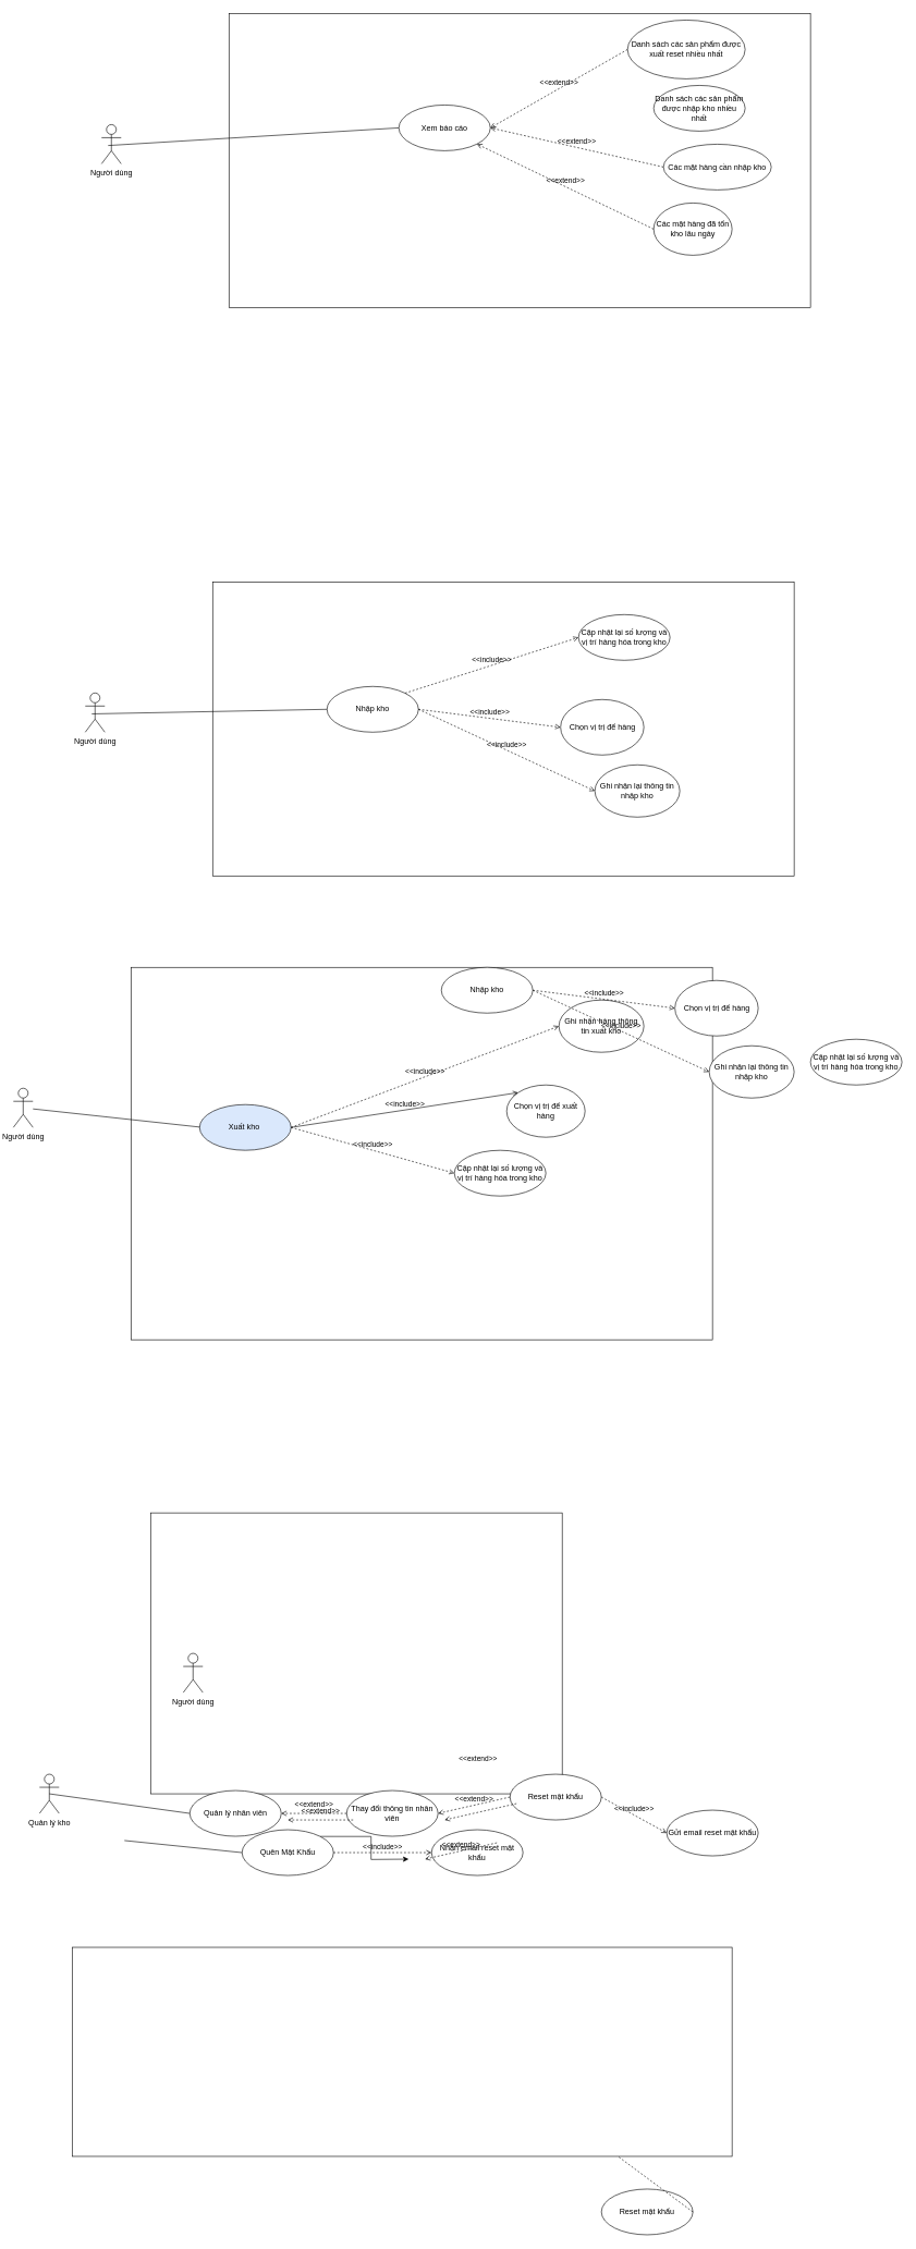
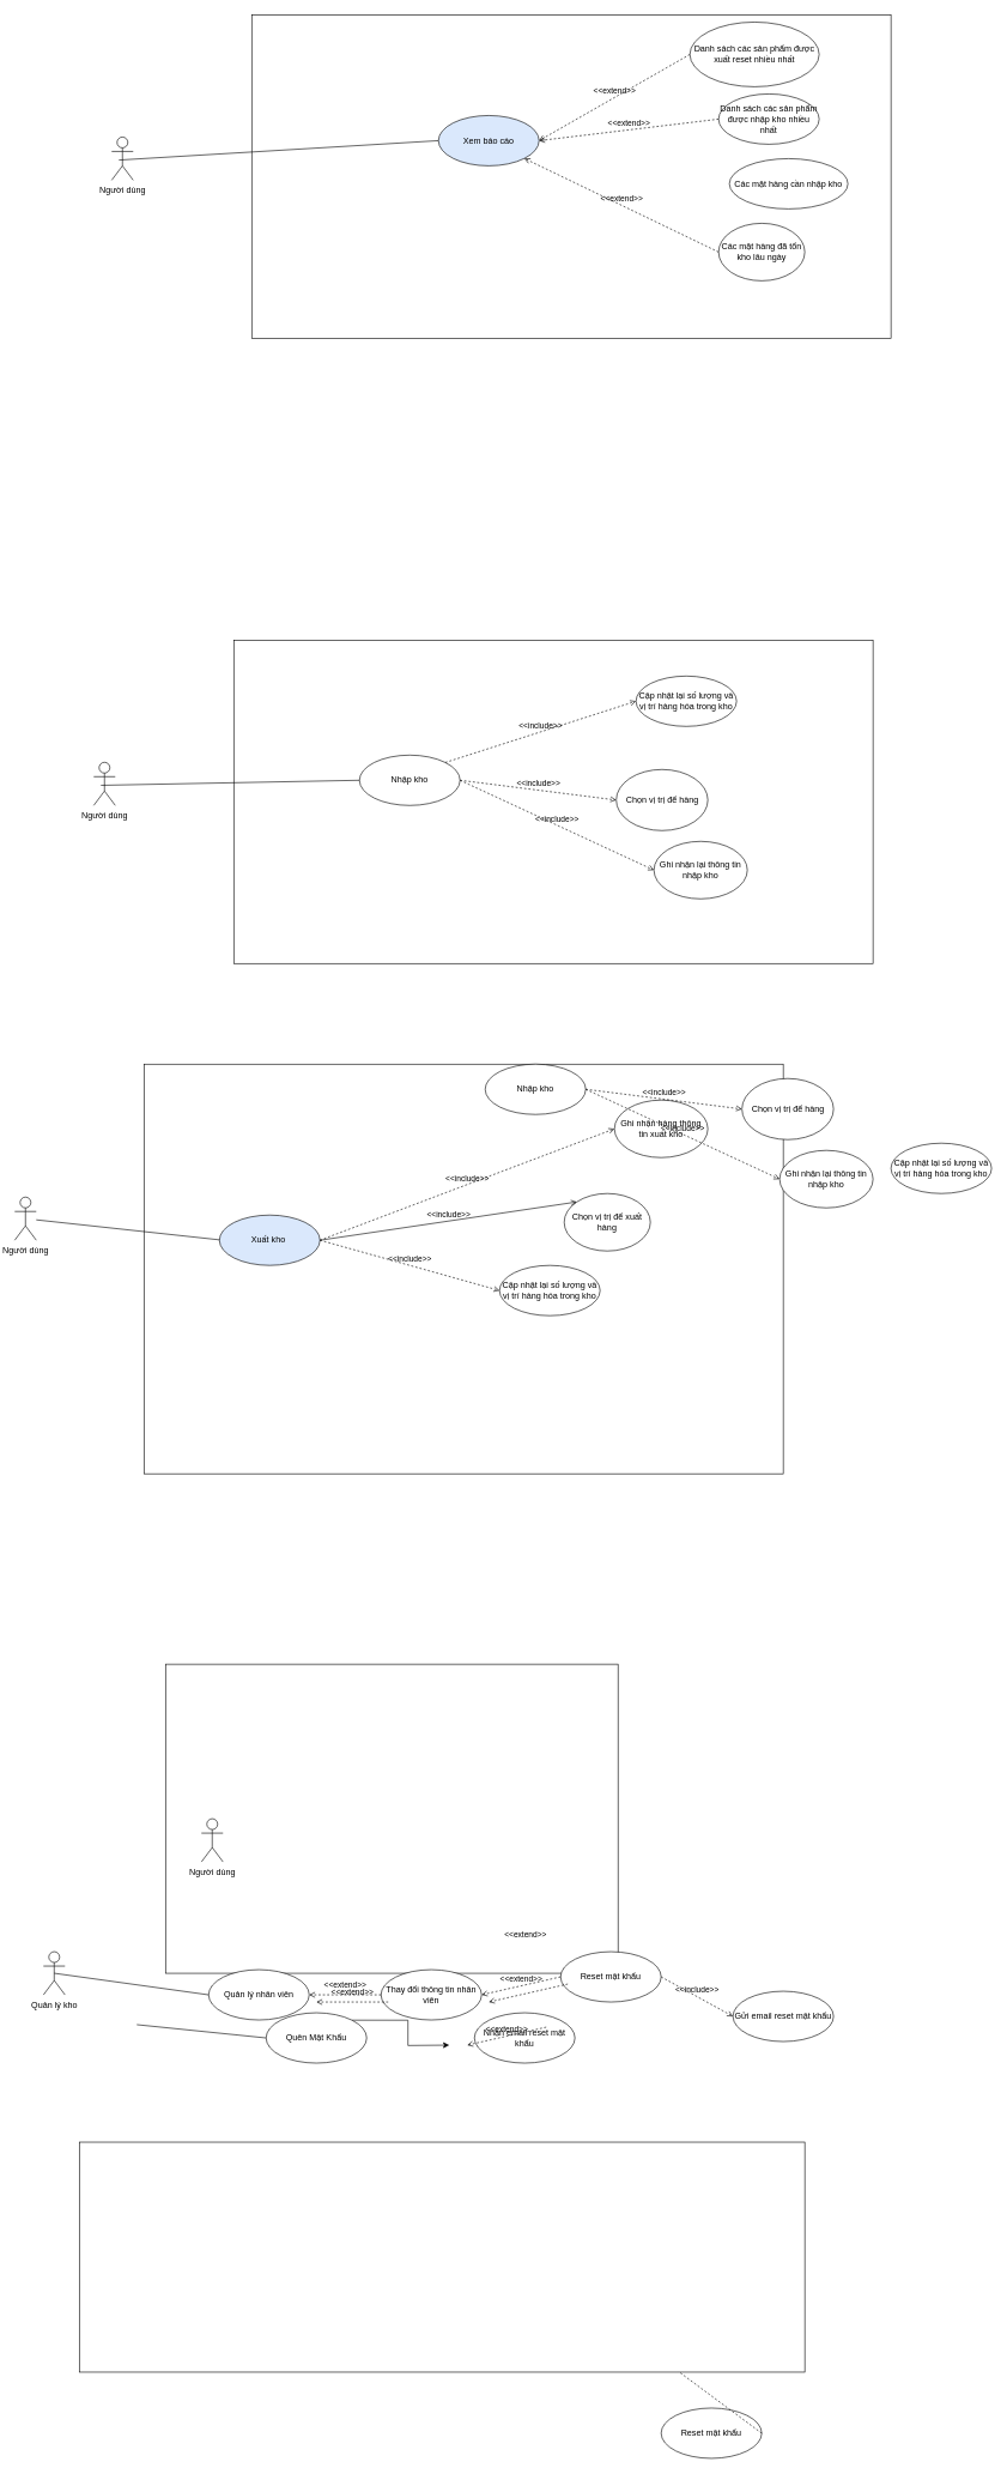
+ <mxCell id="65" value="&amp;lt;&amp;lt;extend&amp;gt;&amp;gt;" style="html=1;verticalAlign=bottom;labelBackgroundColor=none;endArrow=open;endFill=0;dashed=1;rounded=0;entryX=1;entryY=0.5;entryDx=0;entryDy=0;exitX=0;exitY=0.5;exitDx=0;exitDy=0;" edge="1" parent="1" source="62" target="60"><mxGeometry width="160" relative="1" as="geometry"><mxPoint x="1200" y="-225" as="sourcePoint" /><mxPoint x="925" y="-95" as="targetPoint" /></mxGeometry></mxCell>
- <mxCell id="60" value="Xem báo cáo" style="ellipse;whiteSpace=wrap;html=1;" vertex="1" parent="1"><mxGeometry x="610" y="160" width="140" height="70" as="geometry" /></mxCell>
+ <mxCell id="60" value="Xem báo cáo" style="ellipse;whiteSpace=wrap;html=1;fillColor=#dae8fc;" vertex="1" parent="1"><mxGeometry x="610" y="160" width="140" height="70" as="geometry" /></mxCell>
- <mxCell id="64" value="&amp;lt;&amp;lt;extend&amp;gt;&amp;gt;" style="html=1;verticalAlign=bottom;labelBackgroundColor=none;endArrow=open;endFill=0;dashed=1;rounded=0;entryX=1;entryY=0.5;entryDx=0;entryDy=0;exitX=0;exitY=0.5;exitDx=0;exitDy=0;" edge="1" parent="1" source="63" target="60"><mxGeometry width="160" relative="1" as="geometry"><mxPoint x="1190" y="-235" as="sourcePoint" /><mxPoint x="915" y="-105" as="targetPoint" /></mxGeometry></mxCell>
- <mxCell id="39" value="Chọn vị trị để xuất hàng" style="ellipse;whiteSpace=wrap;html=1;" vertex="1" parent="1"><mxGeometry x="775" y="1660" width="120" height="80" as="geometry" /></mxCell>
+ <mxCell id="39" value="Chọn vị trị để xuất hàng" style="ellipse;whiteSpace=wrap;html=1;" vertex="1" parent="1"><mxGeometry x="785" y="1660" width="120" height="80" as="geometry" /></mxCell>
- <mxCell id="34" value="&amp;lt;&amp;lt;include&amp;gt;&amp;gt;" style="html=1;verticalAlign=bottom;labelBackgroundColor=none;endArrow=open;endFill=0;dashed=1;rounded=0;entryX=0;entryY=0.5;entryDx=0;entryDy=0;exitX=1;exitY=0.5;exitDx=0;exitDy=0;" parent="1" source="32" target="33" edge="1"><mxGeometry width="160" relative="1" as="geometry"><mxPoint x="570" y="2530" as="sourcePoint" /><mxPoint x="730" y="2530" as="targetPoint" /></mxGeometry></mxCell>
